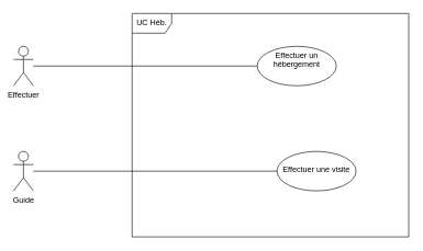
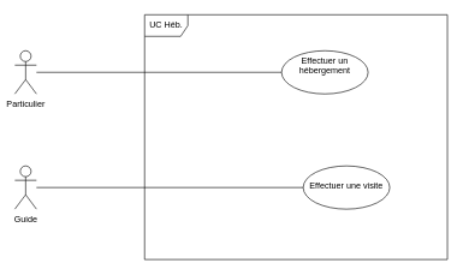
- <mxCell id="3" value="Effectuer" style="shape=umlActor;verticalLabelPosition=bottom;verticalAlign=top;html=1;" vertex="1" parent="1"><mxGeometry x="20" y="70" width="30" height="60" as="geometry" /></mxCell>
+ <mxCell id="3" value="Particulier" style="shape=umlActor;verticalLabelPosition=bottom;verticalAlign=top;html=1;" vertex="1" parent="1"><mxGeometry x="20" y="70" width="30" height="60" as="geometry" /></mxCell>
